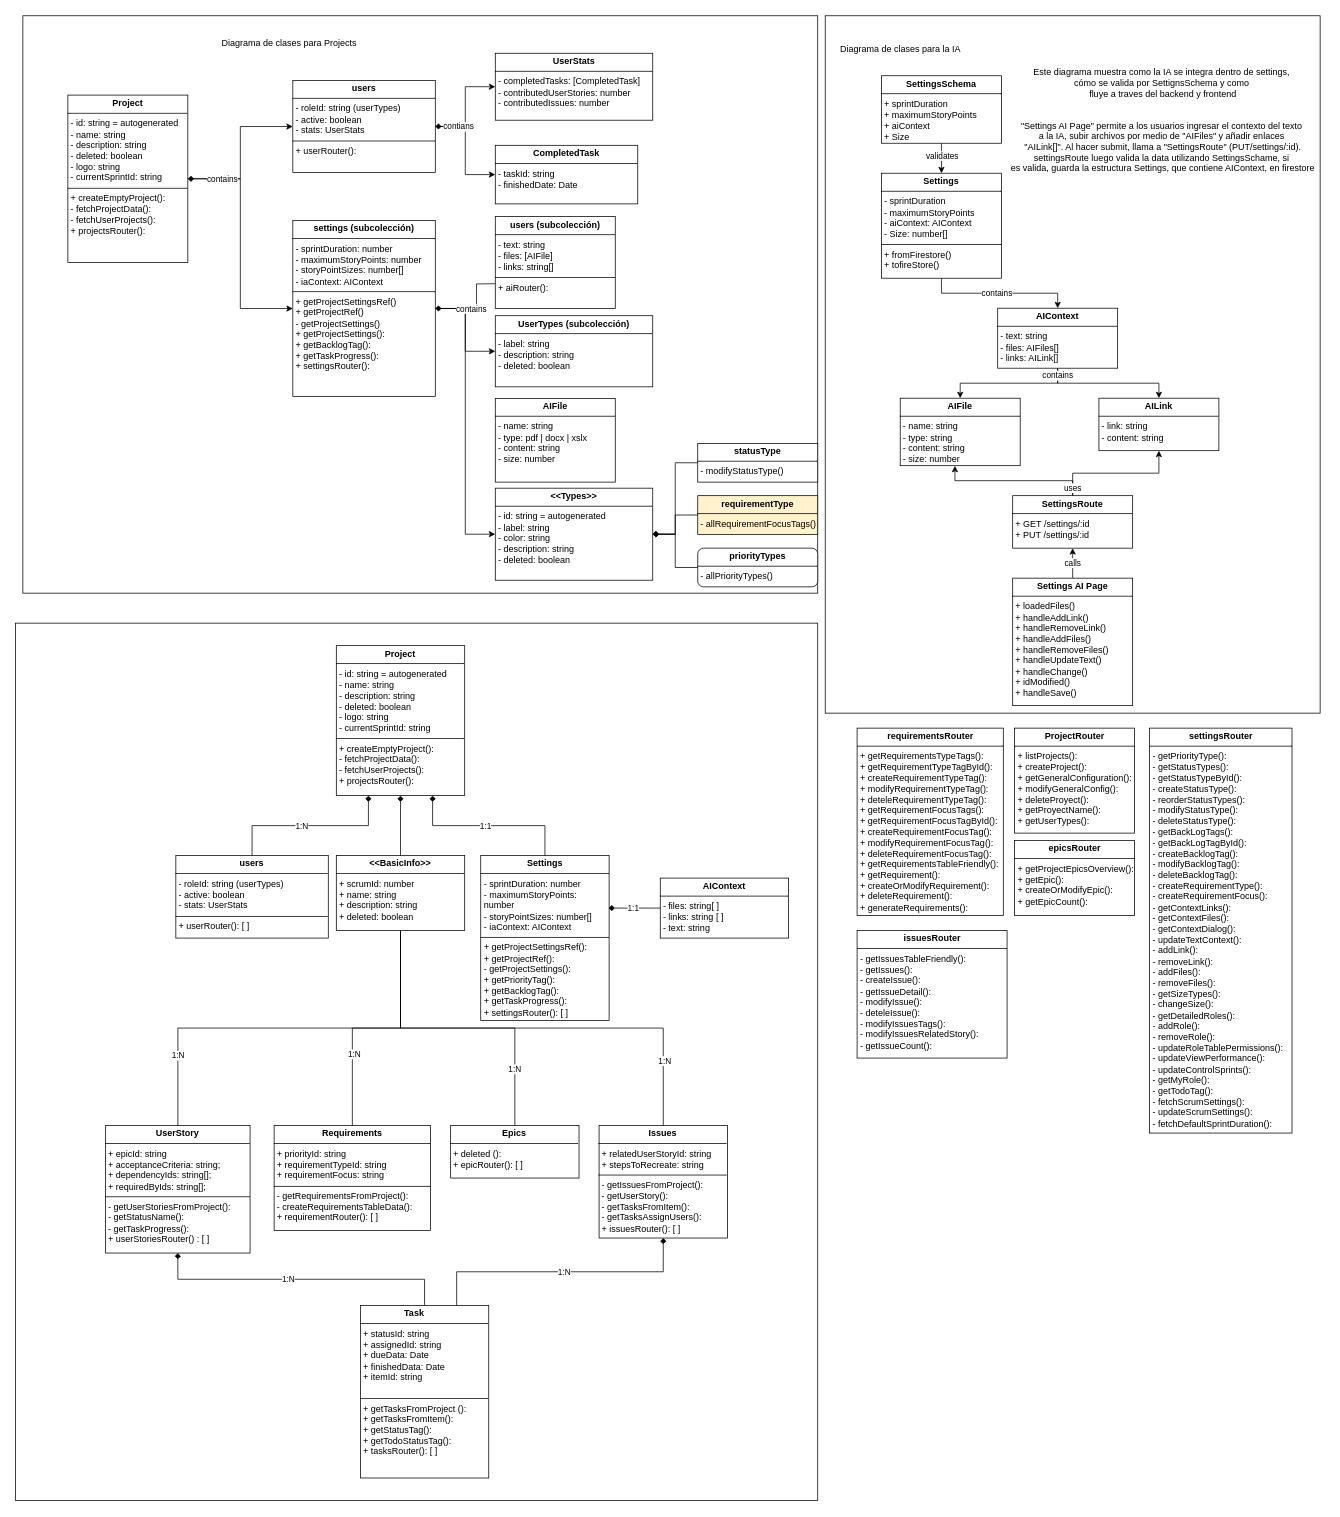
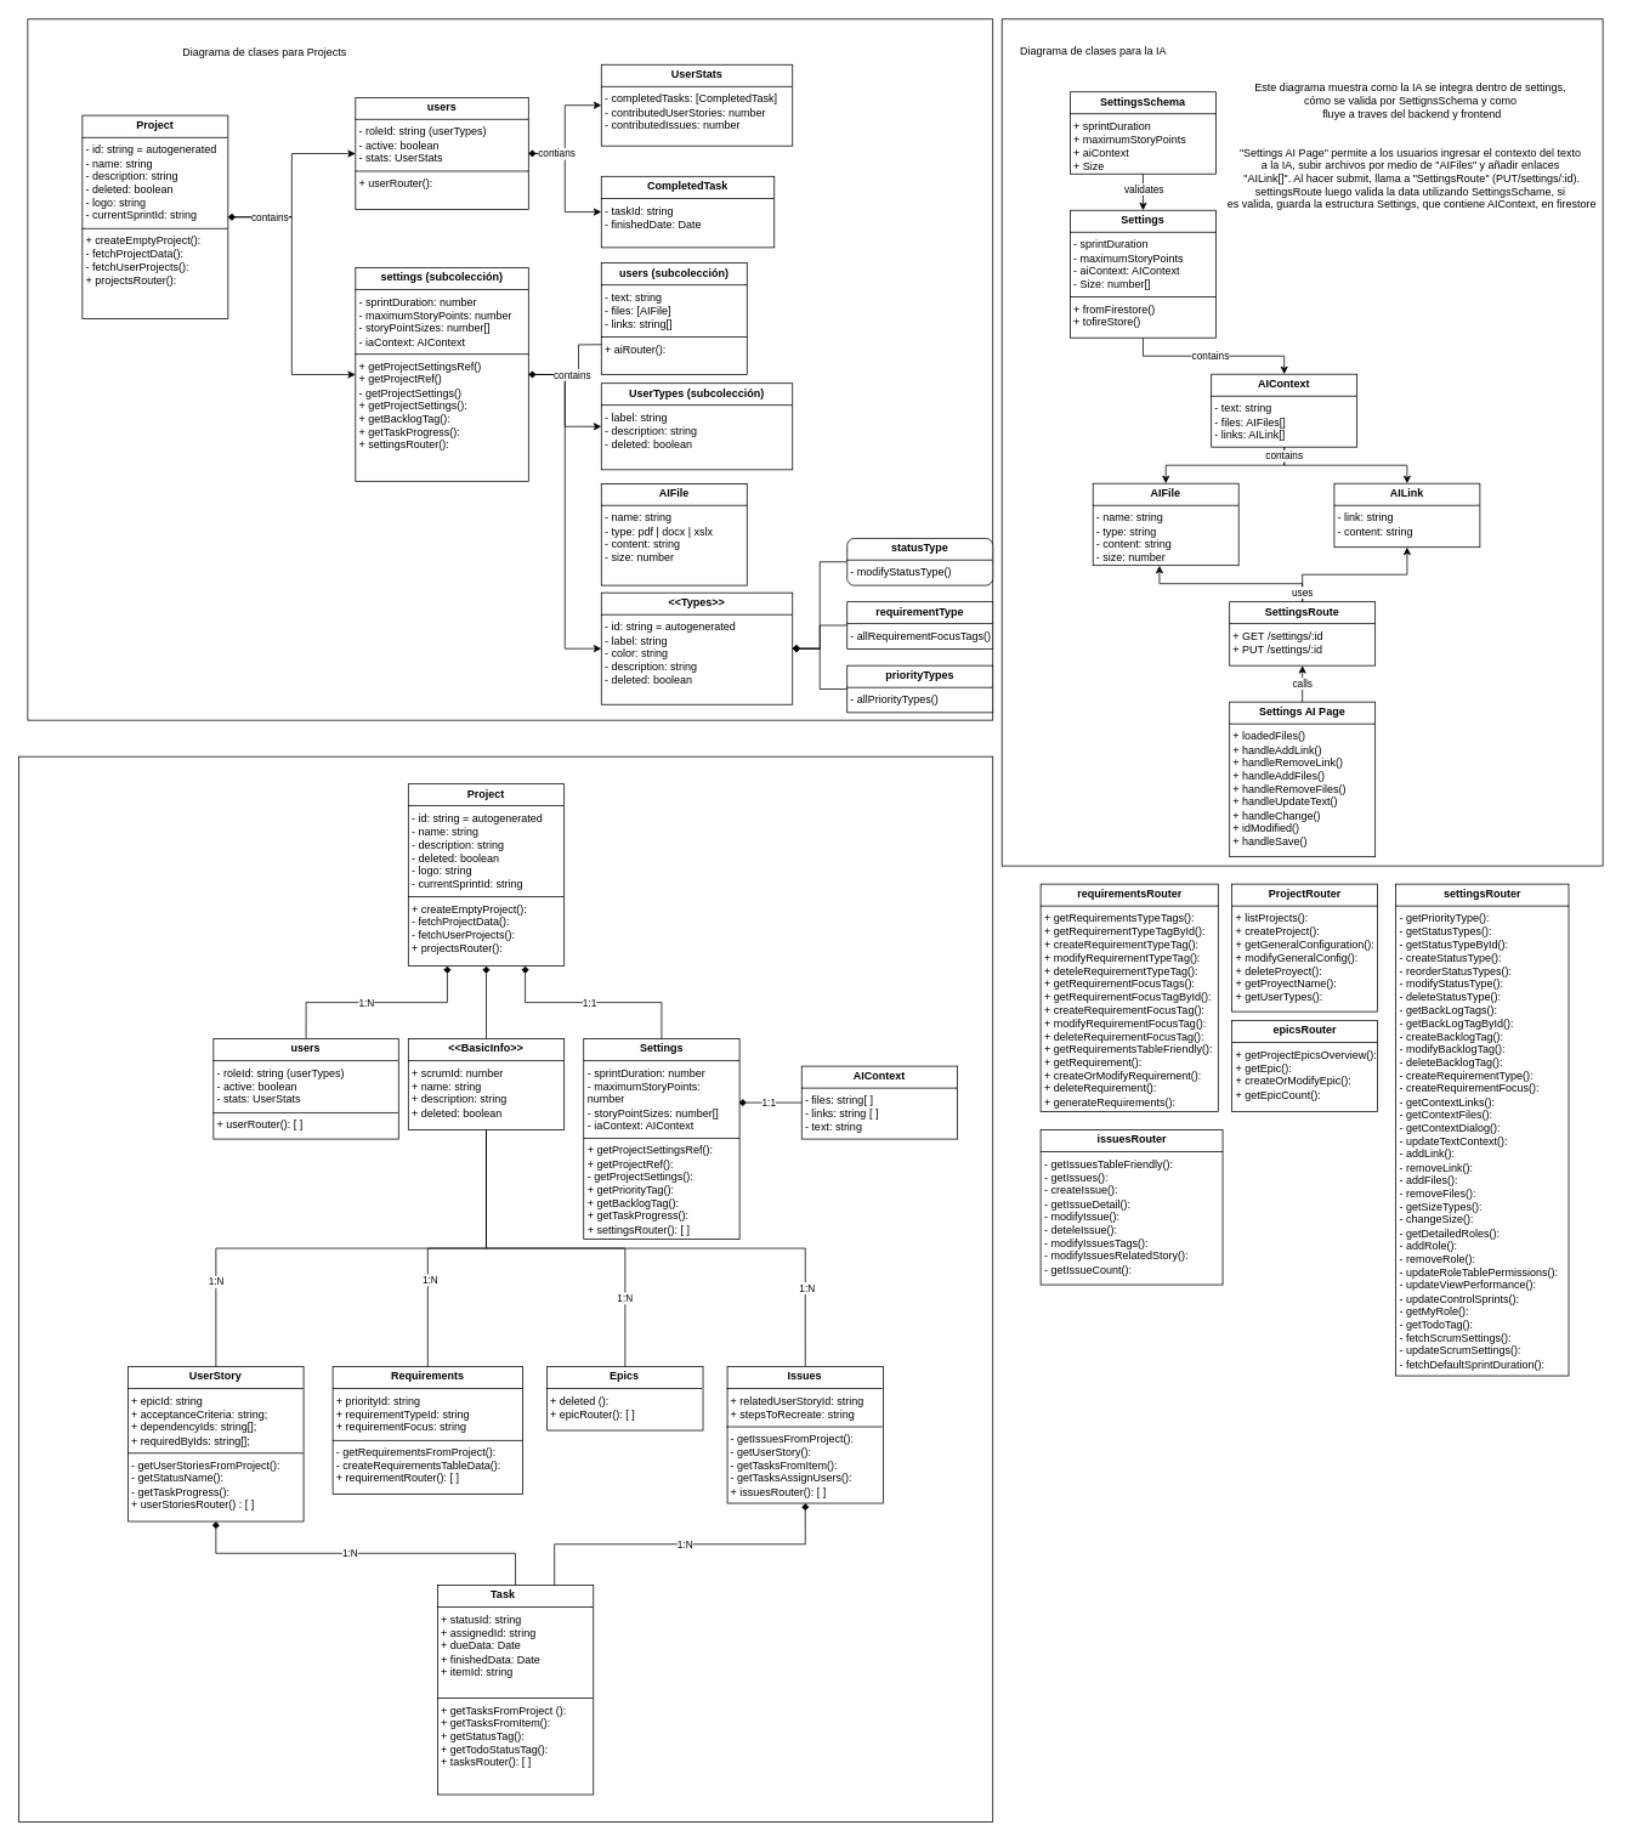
- <mxCell id="63" value="Diagrama de clases para Projects" style="text;html=1;align=center;verticalAlign=middle;resizable=0;points=[];autosize=1;strokeColor=none;fillColor=none;" parent="57" vertex="1"><mxGeometry x="195" y="22.319" width="200" height="30" as="geometry" /></mxCell>
+ <mxCell id="63" value="Diagrama de clases para Projects" style="text;html=1;align=center;verticalAlign=middle;resizable=0;points=[];autosize=1;strokeColor=none;fillColor=none;" parent="57" vertex="1"><mxGeometry x="100" y="22.319" width="200" height="30" as="geometry" /></mxCell>
- <mxCell id="25" value="Diagrama de clases para la IA" style="text;html=1;align=center;verticalAlign=middle;resizable=0;points=[];autosize=1;strokeColor=none;fillColor=none;" parent="2" vertex="1"><mxGeometry x="10" y="30" width="180" height="30" as="geometry" /></mxCell>
+ <mxCell id="25" value="Diagrama de clases para la IA" style="text;html=1;align=center;verticalAlign=middle;resizable=0;points=[];autosize=1;strokeColor=none;fillColor=none;" parent="2" vertex="1"><mxGeometry x="10" y="20" width="180" height="30" as="geometry" /></mxCell>
- <mxCell id="82" value="&lt;p style=&quot;margin:0px;margin-top:4px;text-align:center;&quot;&gt;&lt;b&gt;statusType&lt;/b&gt;&lt;/p&gt;&lt;hr size=&quot;1&quot; style=&quot;border-style:solid;&quot;&gt;&lt;p style=&quot;margin:0px;margin-left:4px;&quot;&gt;- modifyStatusType()&lt;/p&gt;" style="verticalAlign=top;align=left;overflow=fill;html=1;whiteSpace=wrap;" vertex="1" parent="57"><mxGeometry x="840" y="570.33" width="160" height="51.59" as="geometry" /></mxCell>
+ <mxCell id="82" value="&lt;p style=&quot;margin:0px;margin-top:4px;text-align:center;&quot;&gt;&lt;b&gt;statusType&lt;/b&gt;&lt;/p&gt;&lt;hr size=&quot;1&quot; style=&quot;border-style:solid;&quot;&gt;&lt;p style=&quot;margin:0px;margin-left:4px;&quot;&gt;- modifyStatusType()&lt;/p&gt;" style="verticalAlign=top;align=left;overflow=fill;html=1;whiteSpace=wrap;rounded=1;" vertex="1" parent="57"><mxGeometry x="840" y="570.33" width="160" height="51.59" as="geometry" /></mxCell>
- <mxCell id="80" value="&lt;p style=&quot;margin:0px;margin-top:4px;text-align:center;&quot;&gt;&lt;b&gt;requirementType&lt;/b&gt;&lt;/p&gt;&lt;hr size=&quot;1&quot; style=&quot;border-style:solid;&quot;&gt;&lt;p style=&quot;margin:0px;margin-left:4px;&quot;&gt;- allRequirementFocusTags()&lt;/p&gt;" style="verticalAlign=top;align=left;overflow=fill;html=1;whiteSpace=wrap;fillColor=#fff2cc;" vertex="1" parent="57"><mxGeometry x="840" y="640" width="160" height="51.59" as="geometry" /></mxCell>
+ <mxCell id="80" value="&lt;p style=&quot;margin:0px;margin-top:4px;text-align:center;&quot;&gt;&lt;b&gt;requirementType&lt;/b&gt;&lt;/p&gt;&lt;hr size=&quot;1&quot; style=&quot;border-style:solid;&quot;&gt;&lt;p style=&quot;margin:0px;margin-left:4px;&quot;&gt;- allRequirementFocusTags()&lt;/p&gt;" style="verticalAlign=top;align=left;overflow=fill;html=1;whiteSpace=wrap;" vertex="1" parent="57"><mxGeometry x="840" y="640" width="160" height="51.59" as="geometry" /></mxCell>
- <mxCell id="84" value="&lt;p style=&quot;margin:0px;margin-top:4px;text-align:center;&quot;&gt;&lt;b&gt;priorityTypes&lt;/b&gt;&lt;/p&gt;&lt;hr size=&quot;1&quot; style=&quot;border-style:solid;&quot;&gt;&lt;p style=&quot;margin:0px;margin-left:4px;&quot;&gt;- allPriorityTypes()&lt;/p&gt;" style="verticalAlign=top;align=left;overflow=fill;html=1;whiteSpace=wrap;rounded=1;" vertex="1" parent="57"><mxGeometry x="840" y="710" width="160" height="51.59" as="geometry" /></mxCell>
+ <mxCell id="84" value="&lt;p style=&quot;margin:0px;margin-top:4px;text-align:center;&quot;&gt;&lt;b&gt;priorityTypes&lt;/b&gt;&lt;/p&gt;&lt;hr size=&quot;1&quot; style=&quot;border-style:solid;&quot;&gt;&lt;p style=&quot;margin:0px;margin-left:4px;&quot;&gt;- allPriorityTypes()&lt;/p&gt;" style="verticalAlign=top;align=left;overflow=fill;html=1;whiteSpace=wrap;" vertex="1" parent="57"><mxGeometry x="840" y="710" width="160" height="51.59" as="geometry" /></mxCell>
